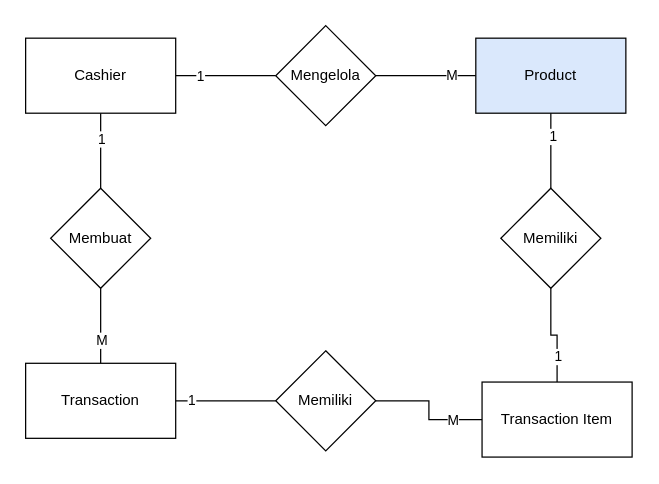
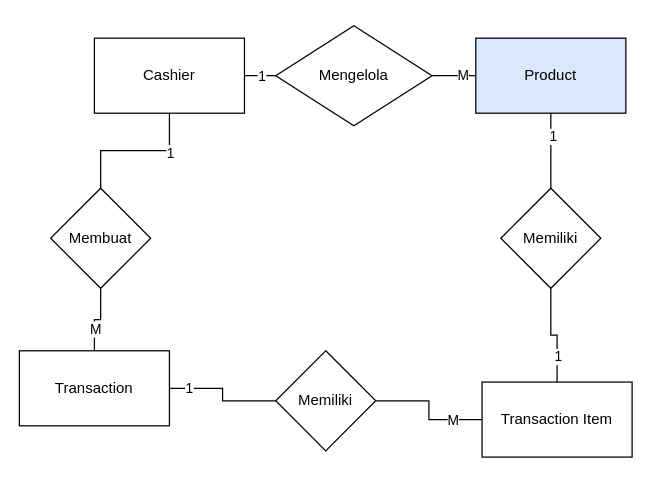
- <mxCell id="6" value="Cashier" style="rounded=0;whiteSpace=wrap;html=1;" vertex="1" parent="1"><mxGeometry x="20" y="30" width="120" height="60" as="geometry" /></mxCell>
+ <mxCell id="6" value="Cashier" style="rounded=0;whiteSpace=wrap;html=1;" vertex="1" parent="1"><mxGeometry x="75" y="30" width="120" height="60" as="geometry" /></mxCell>
- <mxCell id="12" value="Mengelola" style="rhombus;whiteSpace=wrap;html=1;" vertex="1" parent="1"><mxGeometry x="220" y="20" width="80" height="80" as="geometry" /></mxCell>
+ <mxCell id="12" value="Mengelola" style="rhombus;whiteSpace=wrap;html=1;" vertex="1" parent="1"><mxGeometry x="220" y="20" width="125" height="80" as="geometry" /></mxCell>
- <mxCell id="18" value="Transaction" style="rounded=0;whiteSpace=wrap;html=1;" vertex="1" parent="1"><mxGeometry x="20" y="290" width="120" height="60" as="geometry" /></mxCell>
+ <mxCell id="18" value="Transaction" style="rounded=0;whiteSpace=wrap;html=1;" vertex="1" parent="1"><mxGeometry x="15" y="280" width="120" height="60" as="geometry" /></mxCell>
